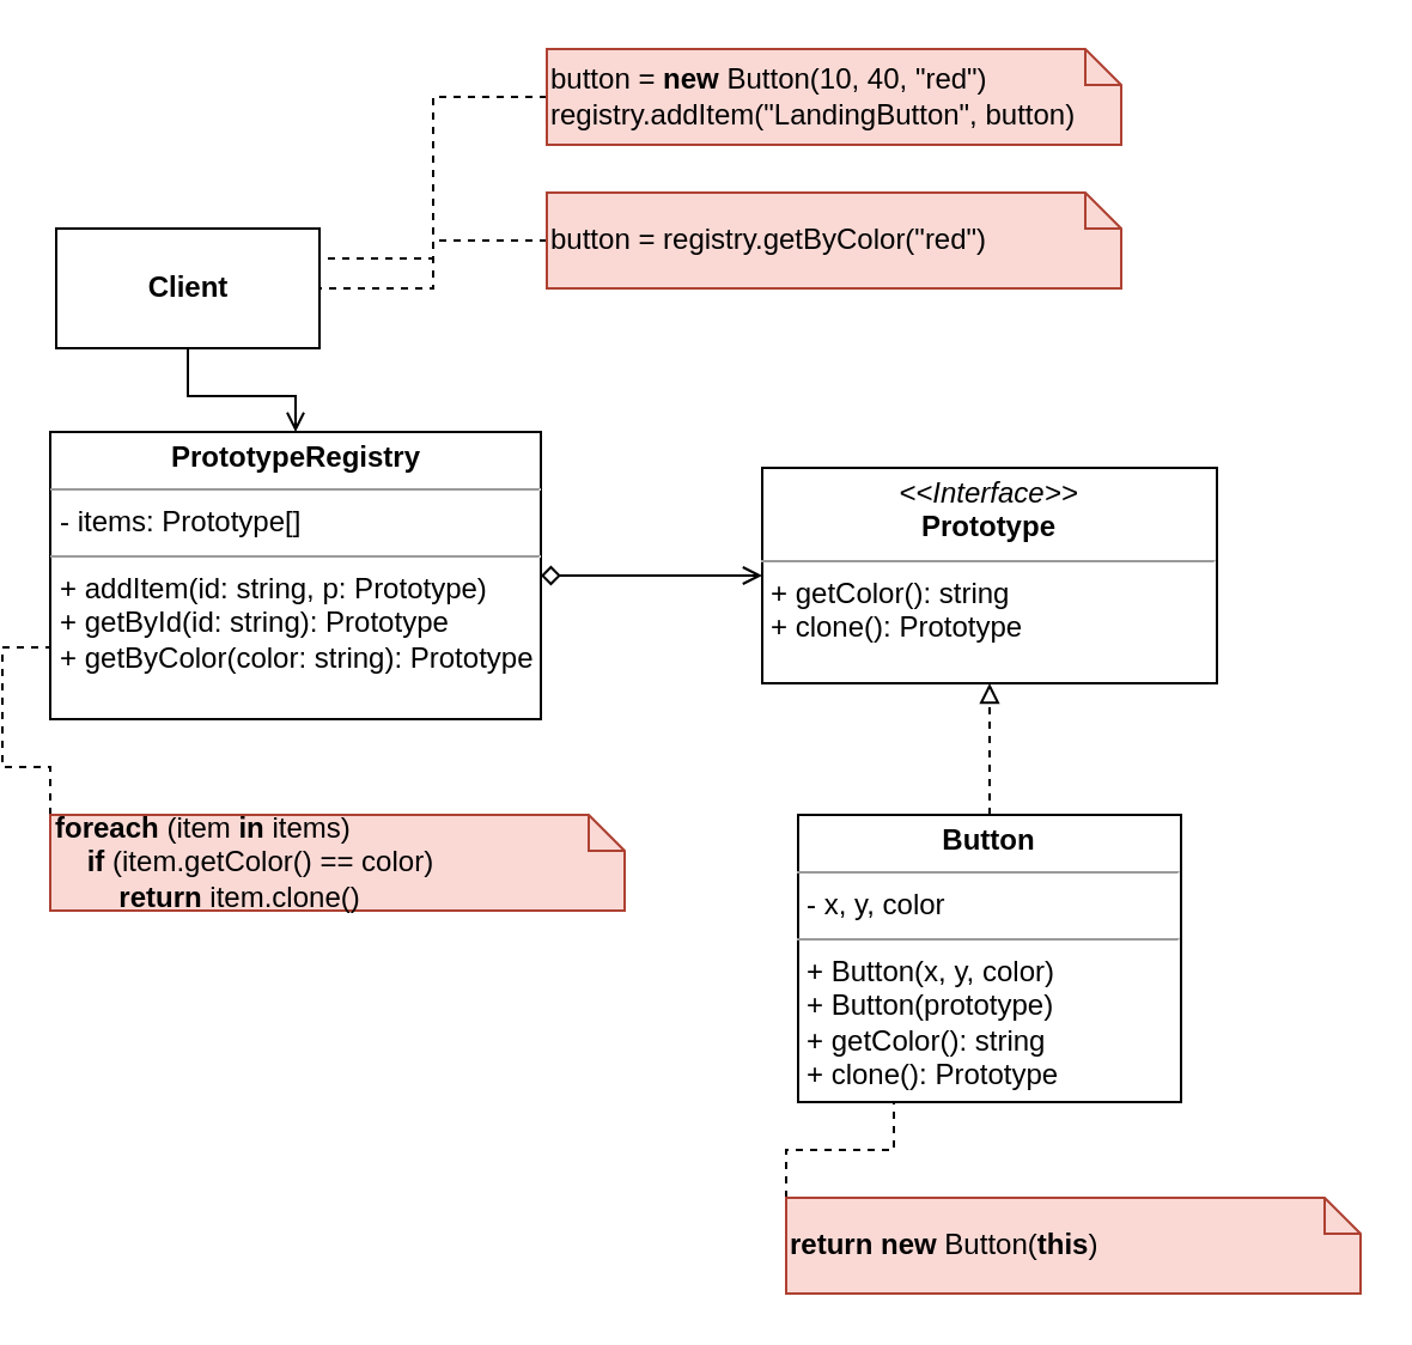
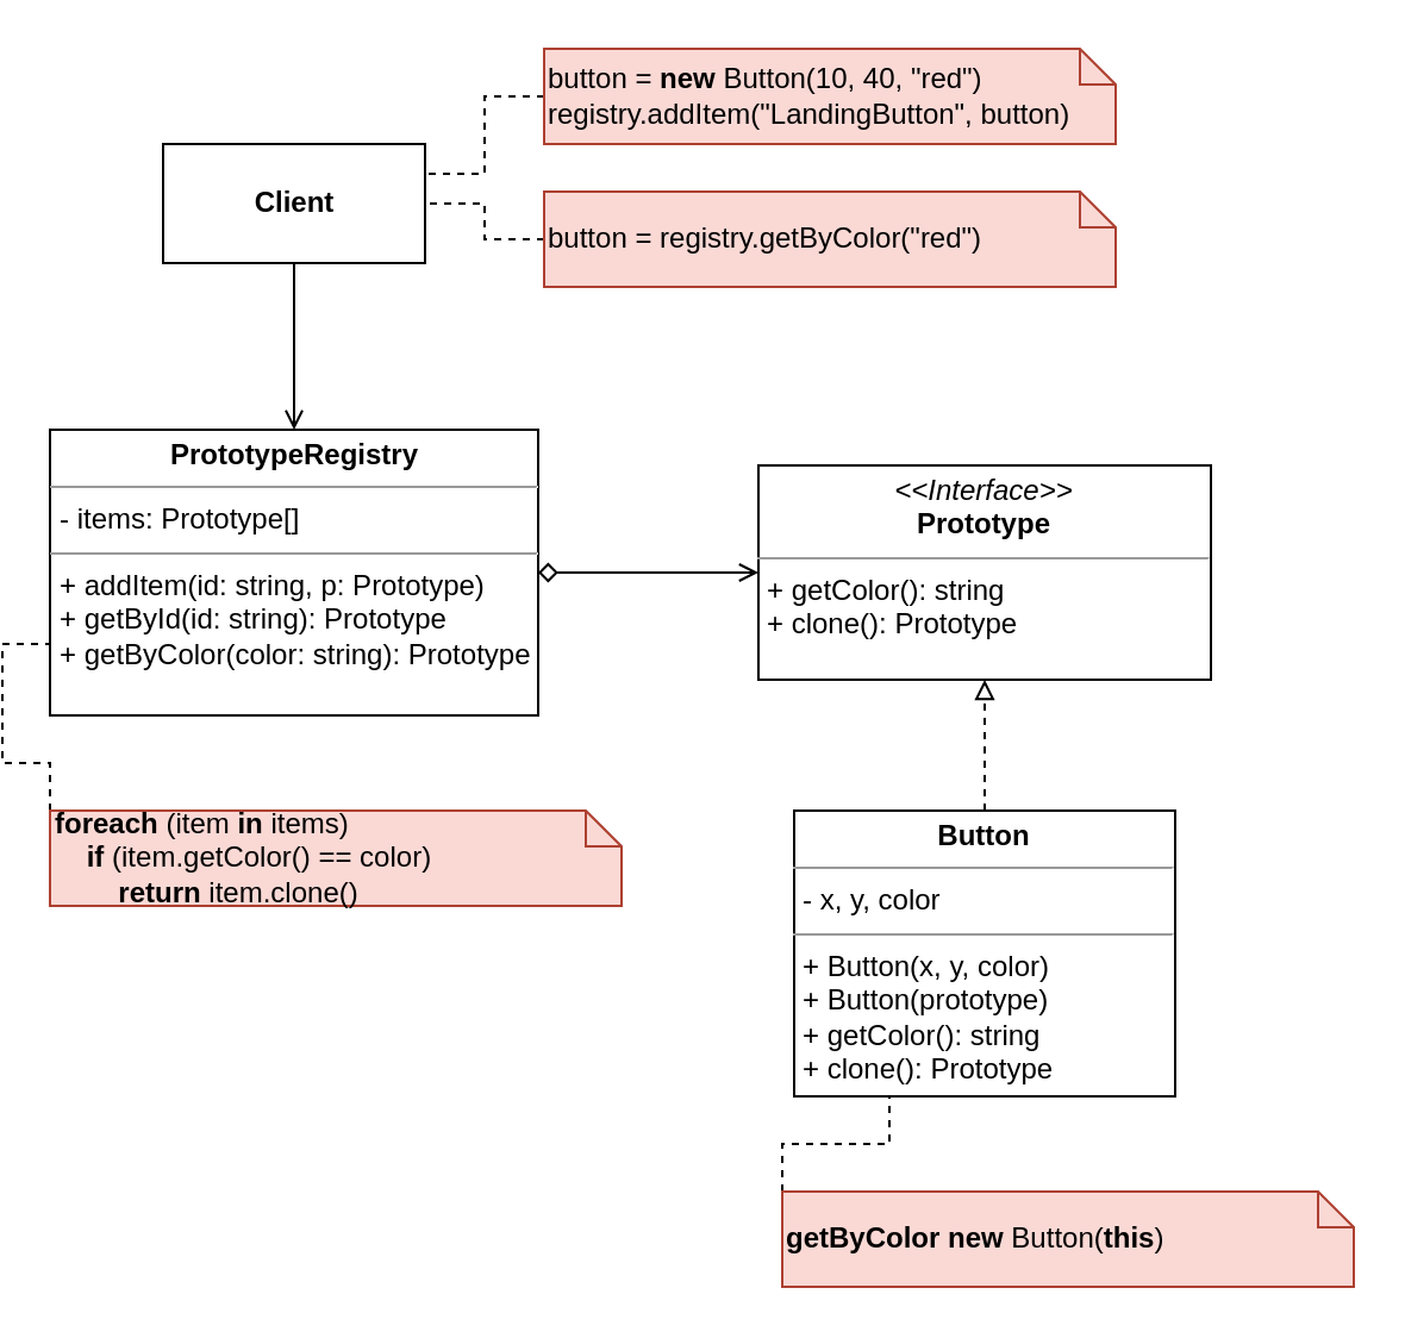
- <mxCell id="3" value="&lt;b&gt;Client&lt;/b&gt;" style="html=1;" vertex="1" parent="1"><mxGeometry x="23" y="95" width="110" height="50" as="geometry" /></mxCell>
+ <mxCell id="3" value="&lt;b&gt;Client&lt;/b&gt;" style="html=1;" vertex="1" parent="1"><mxGeometry x="68" y="60" width="110" height="50" as="geometry" /></mxCell>
- <mxCell id="12" value="&lt;b&gt;return new&lt;/b&gt; Button(&lt;b&gt;this&lt;/b&gt;)" style="shape=note2;boundedLbl=1;whiteSpace=wrap;html=1;size=15;verticalAlign=middle;align=left;fillColor=#fad9d5;strokeColor=#ae4132;" vertex="1" parent="1"><mxGeometry x="328" y="500" width="240" height="40" as="geometry" /></mxCell>
+ <mxCell id="12" value="&lt;b&gt;getByColor new&lt;/b&gt; Button(&lt;b&gt;this&lt;/b&gt;)" style="shape=note2;boundedLbl=1;whiteSpace=wrap;html=1;size=15;verticalAlign=middle;align=left;fillColor=#fad9d5;strokeColor=#ae4132;" vertex="1" parent="1"><mxGeometry x="328" y="500" width="240" height="40" as="geometry" /></mxCell>
